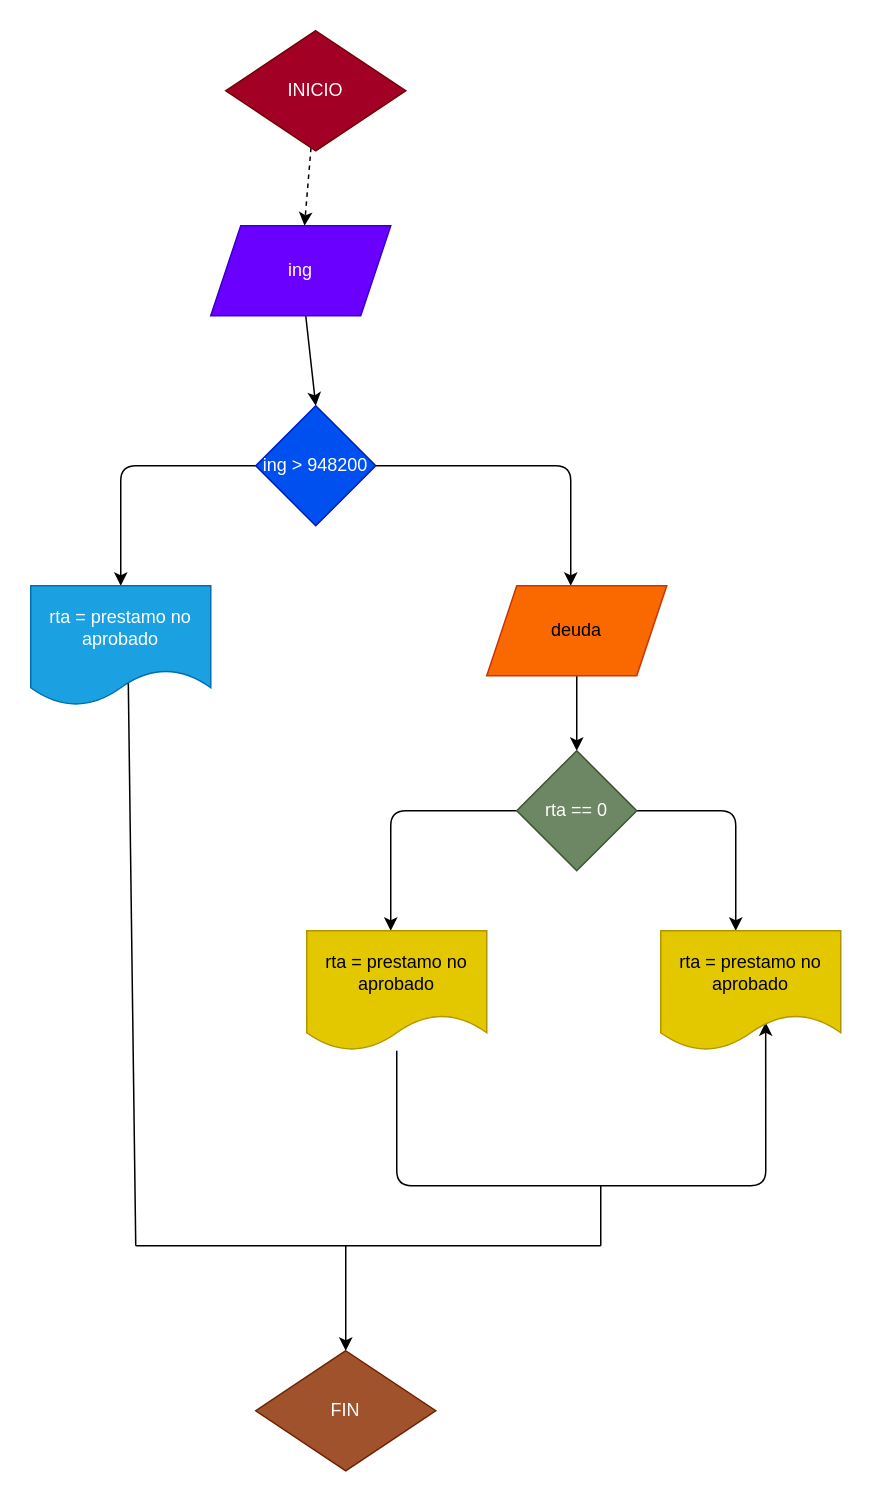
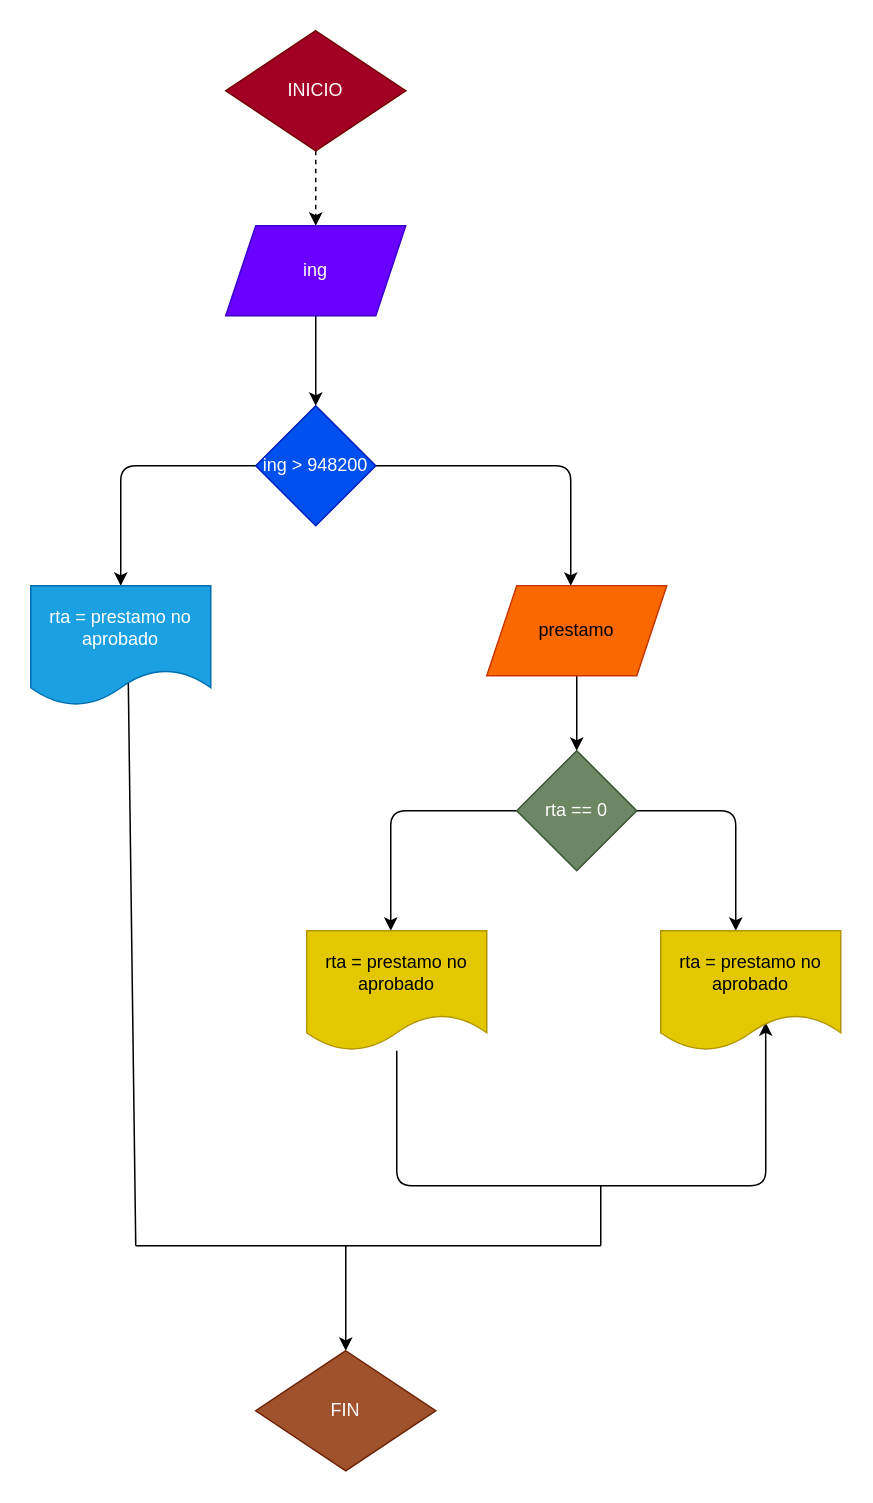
- <mxCell id="5" value="ing" style="shape=parallelogram;perimeter=parallelogramPerimeter;whiteSpace=wrap;html=1;fixedSize=1;fillColor=#6a00ff;fontColor=#ffffff;strokeColor=#3700CC;" vertex="1" parent="1"><mxGeometry x="140" y="150" width="120" height="60" as="geometry" /></mxCell>
+ <mxCell id="5" value="ing" style="shape=parallelogram;perimeter=parallelogramPerimeter;whiteSpace=wrap;html=1;fixedSize=1;fillColor=#6a00ff;fontColor=#ffffff;strokeColor=#3700CC;" vertex="1" parent="1"><mxGeometry x="150" y="150" width="120" height="60" as="geometry" /></mxCell>
- <mxCell id="11" value="deuda" style="shape=parallelogram;perimeter=parallelogramPerimeter;whiteSpace=wrap;html=1;fixedSize=1;fillColor=#fa6800;fontColor=#000000;strokeColor=#C73500;" vertex="1" parent="1"><mxGeometry x="324" y="390" width="120" height="60" as="geometry" /></mxCell>
+ <mxCell id="11" value="prestamo" style="shape=parallelogram;perimeter=parallelogramPerimeter;whiteSpace=wrap;html=1;fixedSize=1;fillColor=#fa6800;fontColor=#000000;strokeColor=#C73500;" vertex="1" parent="1"><mxGeometry x="324" y="390" width="120" height="60" as="geometry" /></mxCell>
